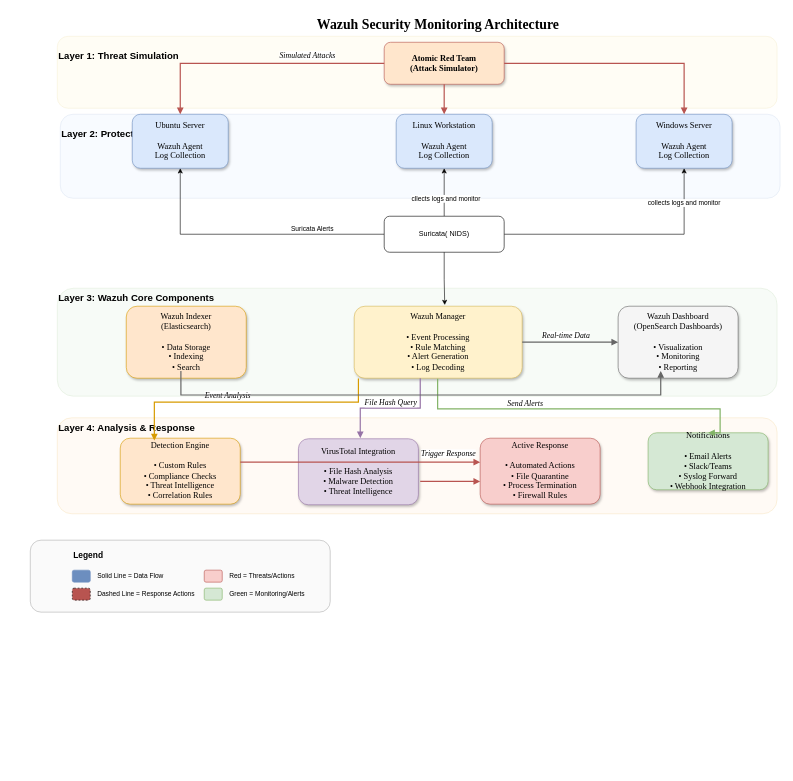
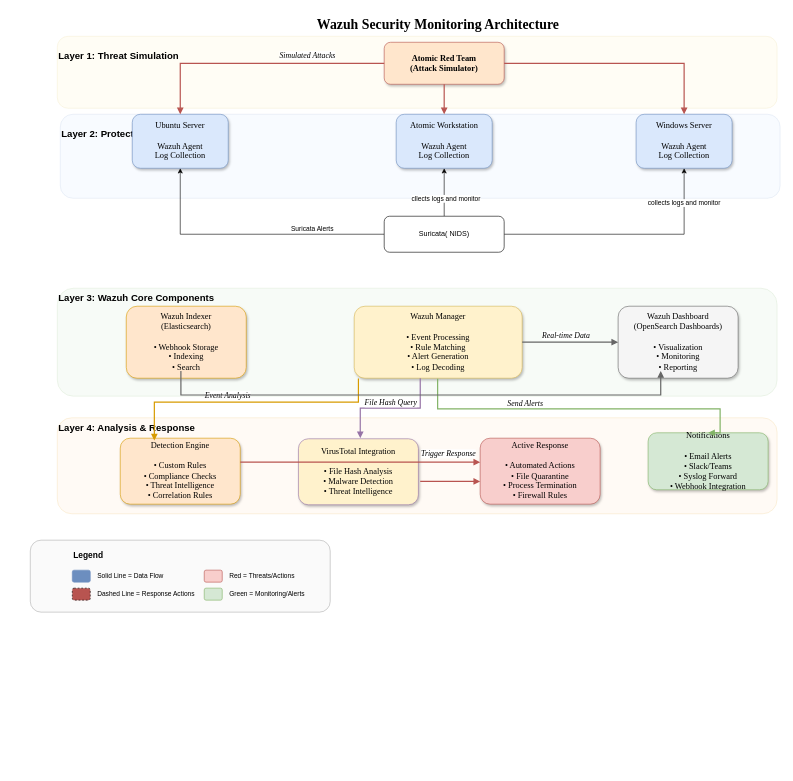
- <mxCell id="9" value="&lt;font style=&quot;font-size: 14px;&quot; face=&quot;Georgia&quot;&gt;Linux Workstation&lt;br&gt;&lt;br&gt;Wazuh Agent&lt;br&gt;Log Collection&lt;/font&gt;" style="rounded=1;whiteSpace=wrap;html=1;fillColor=#dae8fc;strokeColor=#6c8ebf;fontSize=12;shadow=1;" vertex="1" parent="1"><mxGeometry x="660" y="190" width="160" height="90" as="geometry" /></mxCell>
+ <mxCell id="9" value="&lt;font style=&quot;font-size: 14px;&quot; face=&quot;Georgia&quot;&gt;Atomic Workstation&lt;br&gt;&lt;br&gt;Wazuh Agent&lt;br&gt;Log Collection&lt;/font&gt;" style="rounded=1;whiteSpace=wrap;html=1;fillColor=#dae8fc;strokeColor=#6c8ebf;fontSize=12;shadow=1;" vertex="1" parent="1"><mxGeometry x="660" y="190" width="160" height="90" as="geometry" /></mxCell>
- <mxCell id="52" style="edgeStyle=orthogonalEdgeStyle;rounded=0;orthogonalLoop=1;jettySize=auto;html=1;exitX=0.5;exitY=1;exitDx=0;exitDy=0;entryX=0.539;entryY=-0.017;entryDx=0;entryDy=0;entryPerimeter=0;" edge="1" parent="1" source="51" target="11"><mxGeometry relative="1" as="geometry" /></mxCell>
- <mxCell id="12" value="&lt;font style=&quot;font-weight: normal; font-size: 14px;&quot; face=&quot;Georgia&quot;&gt;Wazuh Indexer&lt;br&gt;(Elasticsearch)&lt;br&gt;&lt;br&gt;• Data Storage&lt;br&gt;• Indexing&lt;br&gt;• Search&lt;/font&gt;" style="rounded=1;whiteSpace=wrap;html=1;fillColor=#ffe6cc;strokeColor=#d79b00;fontSize=12;fontStyle=1;shadow=1;" vertex="1" parent="1"><mxGeometry x="210" y="510" width="200" height="120" as="geometry" /></mxCell>
+ <mxCell id="12" value="&lt;font style=&quot;font-weight: normal; font-size: 14px;&quot; face=&quot;Georgia&quot;&gt;Wazuh Indexer&lt;br&gt;(Elasticsearch)&lt;br&gt;&lt;br&gt;• Webhook Storage&lt;br&gt;• Indexing&lt;br&gt;• Search&lt;/font&gt;" style="rounded=1;whiteSpace=wrap;html=1;fillColor=#ffe6cc;strokeColor=#d79b00;fontSize=12;fontStyle=1;shadow=1;" vertex="1" parent="1"><mxGeometry x="210" y="510" width="200" height="120" as="geometry" /></mxCell>
- <mxCell id="16" value="&lt;font face=&quot;Georgia&quot; style=&quot;font-size: 14px; font-weight: normal;&quot;&gt;VirusTotal Integration&lt;br&gt;&lt;br&gt;• File Hash Analysis&lt;br&gt;• Malware Detection&lt;br&gt;• Threat Intelligence&lt;/font&gt;" style="rounded=1;whiteSpace=wrap;html=1;fillColor=#e1d5e7;strokeColor=#9673a6;fontSize=12;fontStyle=1;shadow=1;" vertex="1" parent="1"><mxGeometry x="497" y="731" width="200" height="110" as="geometry" /></mxCell>
+ <mxCell id="16" value="&lt;font face=&quot;Georgia&quot; style=&quot;font-size: 14px; font-weight: normal;&quot;&gt;VirusTotal Integration&lt;br&gt;&lt;br&gt;• File Hash Analysis&lt;br&gt;• Malware Detection&lt;br&gt;• Threat Intelligence&lt;/font&gt;" style="rounded=1;whiteSpace=wrap;html=1;fillColor=#fff2cc;strokeColor=#9673a6;fontSize=12;fontStyle=1;shadow=1;" vertex="1" parent="1"><mxGeometry x="497" y="731" width="200" height="110" as="geometry" /></mxCell>
